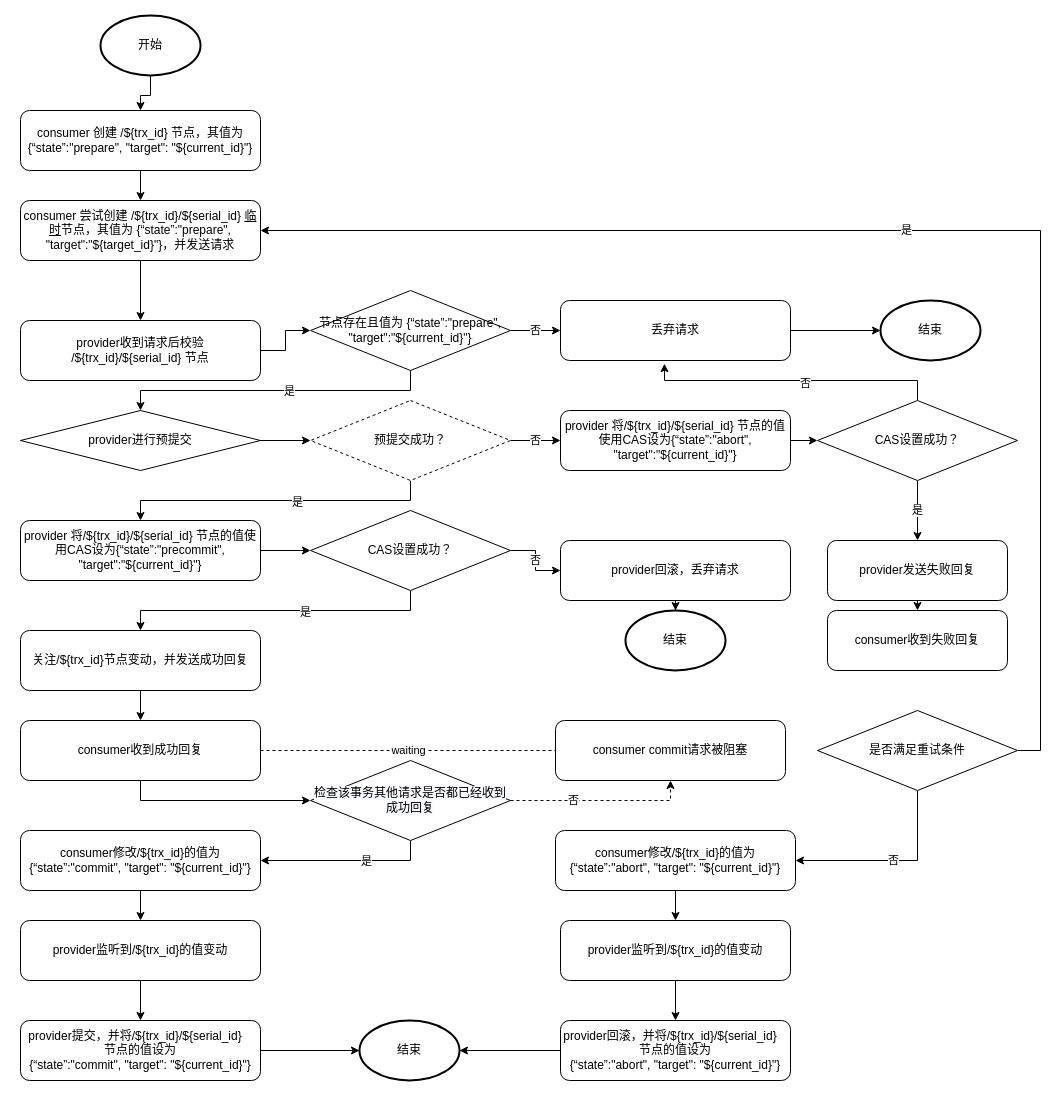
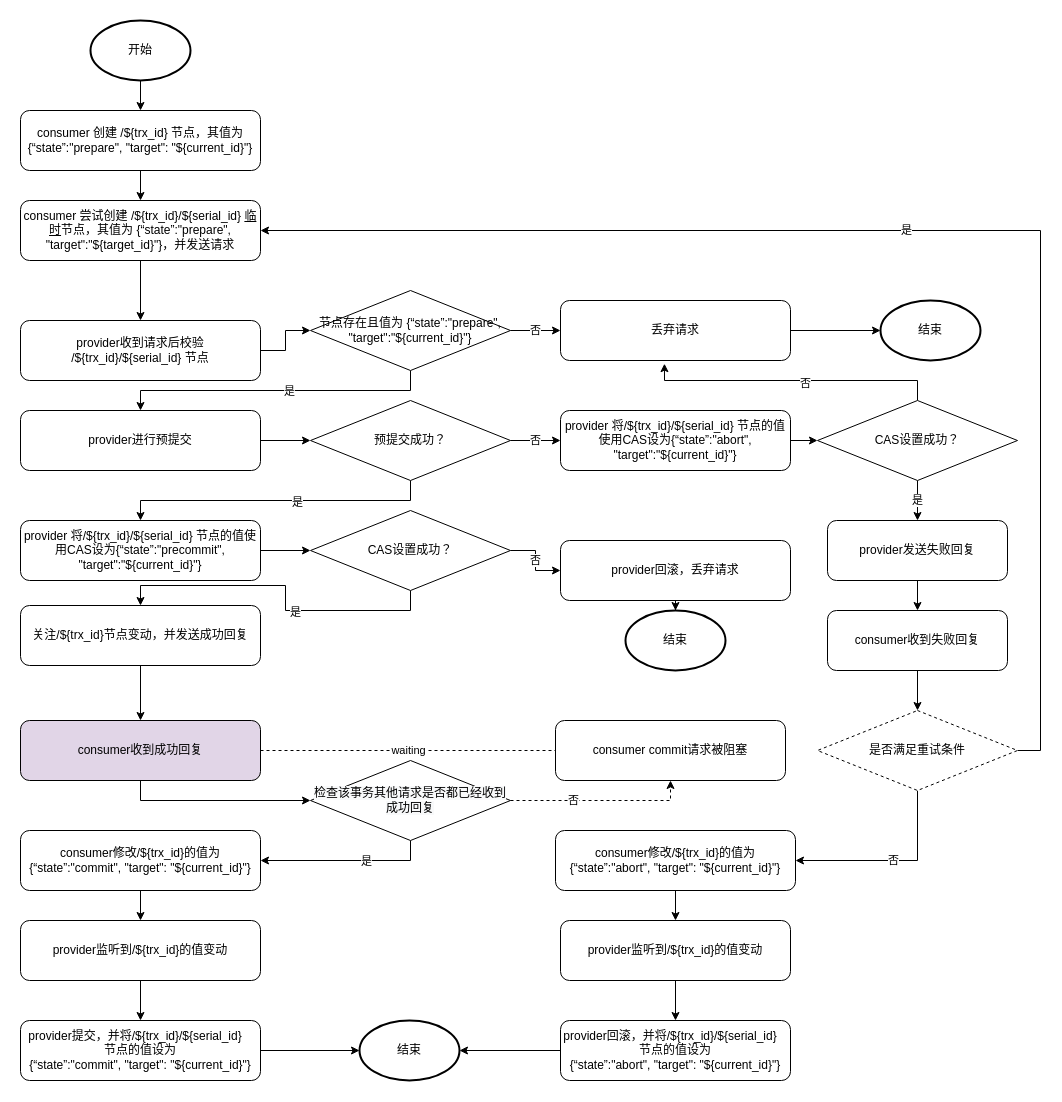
- <mxCell id="3" value="开始" style="strokeWidth=2;html=1;shape=mxgraph.flowchart.start_1;whiteSpace=wrap;" parent="1" vertex="1"><mxGeometry x="100" y="15" width="100" height="60" as="geometry" /></mxCell>
+ <mxCell id="3" value="开始" style="strokeWidth=2;html=1;shape=mxgraph.flowchart.start_1;whiteSpace=wrap;" parent="1" vertex="1"><mxGeometry x="90" y="20" width="100" height="60" as="geometry" /></mxCell>
- <mxCell id="17" value="provider进行预提交" style="rhombus;whiteSpace=wrap;html=1;" parent="1" vertex="1"><mxGeometry x="20" y="410" width="240" height="60" as="geometry" /></mxCell>
+ <mxCell id="17" value="provider进行预提交" style="rounded=1;whiteSpace=wrap;html=1;" parent="1" vertex="1"><mxGeometry x="20" y="410" width="240" height="60" as="geometry" /></mxCell>
- <mxCell id="21" value="&lt;span&gt;预提交成功？&lt;/span&gt;" style="rhombus;whiteSpace=wrap;html=1;dashed=1;" parent="1" vertex="1"><mxGeometry x="310" y="400" width="200" height="80" as="geometry" /></mxCell>
+ <mxCell id="21" value="&lt;span&gt;预提交成功？&lt;/span&gt;" style="rhombus;whiteSpace=wrap;html=1;" parent="1" vertex="1"><mxGeometry x="310" y="400" width="200" height="80" as="geometry" /></mxCell>
- <mxCell id="53" value="provider发送失败回复" style="rounded=1;whiteSpace=wrap;html=1;" parent="1" vertex="1"><mxGeometry x="827" y="540" width="180" height="60" as="geometry" /></mxCell>
+ <mxCell id="53" value="provider发送失败回复" style="rounded=1;whiteSpace=wrap;html=1;" parent="1" vertex="1"><mxGeometry x="827" y="520" width="180" height="60" as="geometry" /></mxCell>
- <mxCell id="33" value="关注/${trx_id}节点变动，并发送成功回复" style="rounded=1;whiteSpace=wrap;html=1;" parent="1" vertex="1"><mxGeometry x="20" y="630" width="240" height="60" as="geometry" /></mxCell>
+ <mxCell id="33" value="关注/${trx_id}节点变动，并发送成功回复" style="rounded=1;whiteSpace=wrap;html=1;" parent="1" vertex="1"><mxGeometry x="20" y="605" width="240" height="60" as="geometry" /></mxCell>
+ <mxCell id="68" style="edgeStyle=orthogonalEdgeStyle;rounded=0;orthogonalLoop=1;jettySize=auto;html=1;exitX=0.5;exitY=1;exitDx=0;exitDy=0;entryX=0.5;entryY=0;entryDx=0;entryDy=0;" edge="1" parent="1" source="69" target="58"><mxGeometry relative="1" as="geometry" /></mxCell>
- <mxCell id="35" value="consumer收到成功回复" style="rounded=1;whiteSpace=wrap;html=1;" parent="1" vertex="1"><mxGeometry x="20" y="720" width="240" height="60" as="geometry" /></mxCell>
+ <mxCell id="35" value="consumer收到成功回复" style="rounded=1;whiteSpace=wrap;html=1;fillColor=#e1d5e7;" parent="1" vertex="1"><mxGeometry x="20" y="720" width="240" height="60" as="geometry" /></mxCell>
- <mxCell id="58" value="&lt;span&gt;是否满足重试条件&lt;/span&gt;" style="rhombus;whiteSpace=wrap;html=1;" parent="1" vertex="1"><mxGeometry x="817" y="710" width="200" height="80" as="geometry" /></mxCell>
+ <mxCell id="58" value="&lt;span&gt;是否满足重试条件&lt;/span&gt;" style="rhombus;whiteSpace=wrap;html=1;dashed=1;" parent="1" vertex="1"><mxGeometry x="817" y="710" width="200" height="80" as="geometry" /></mxCell>
